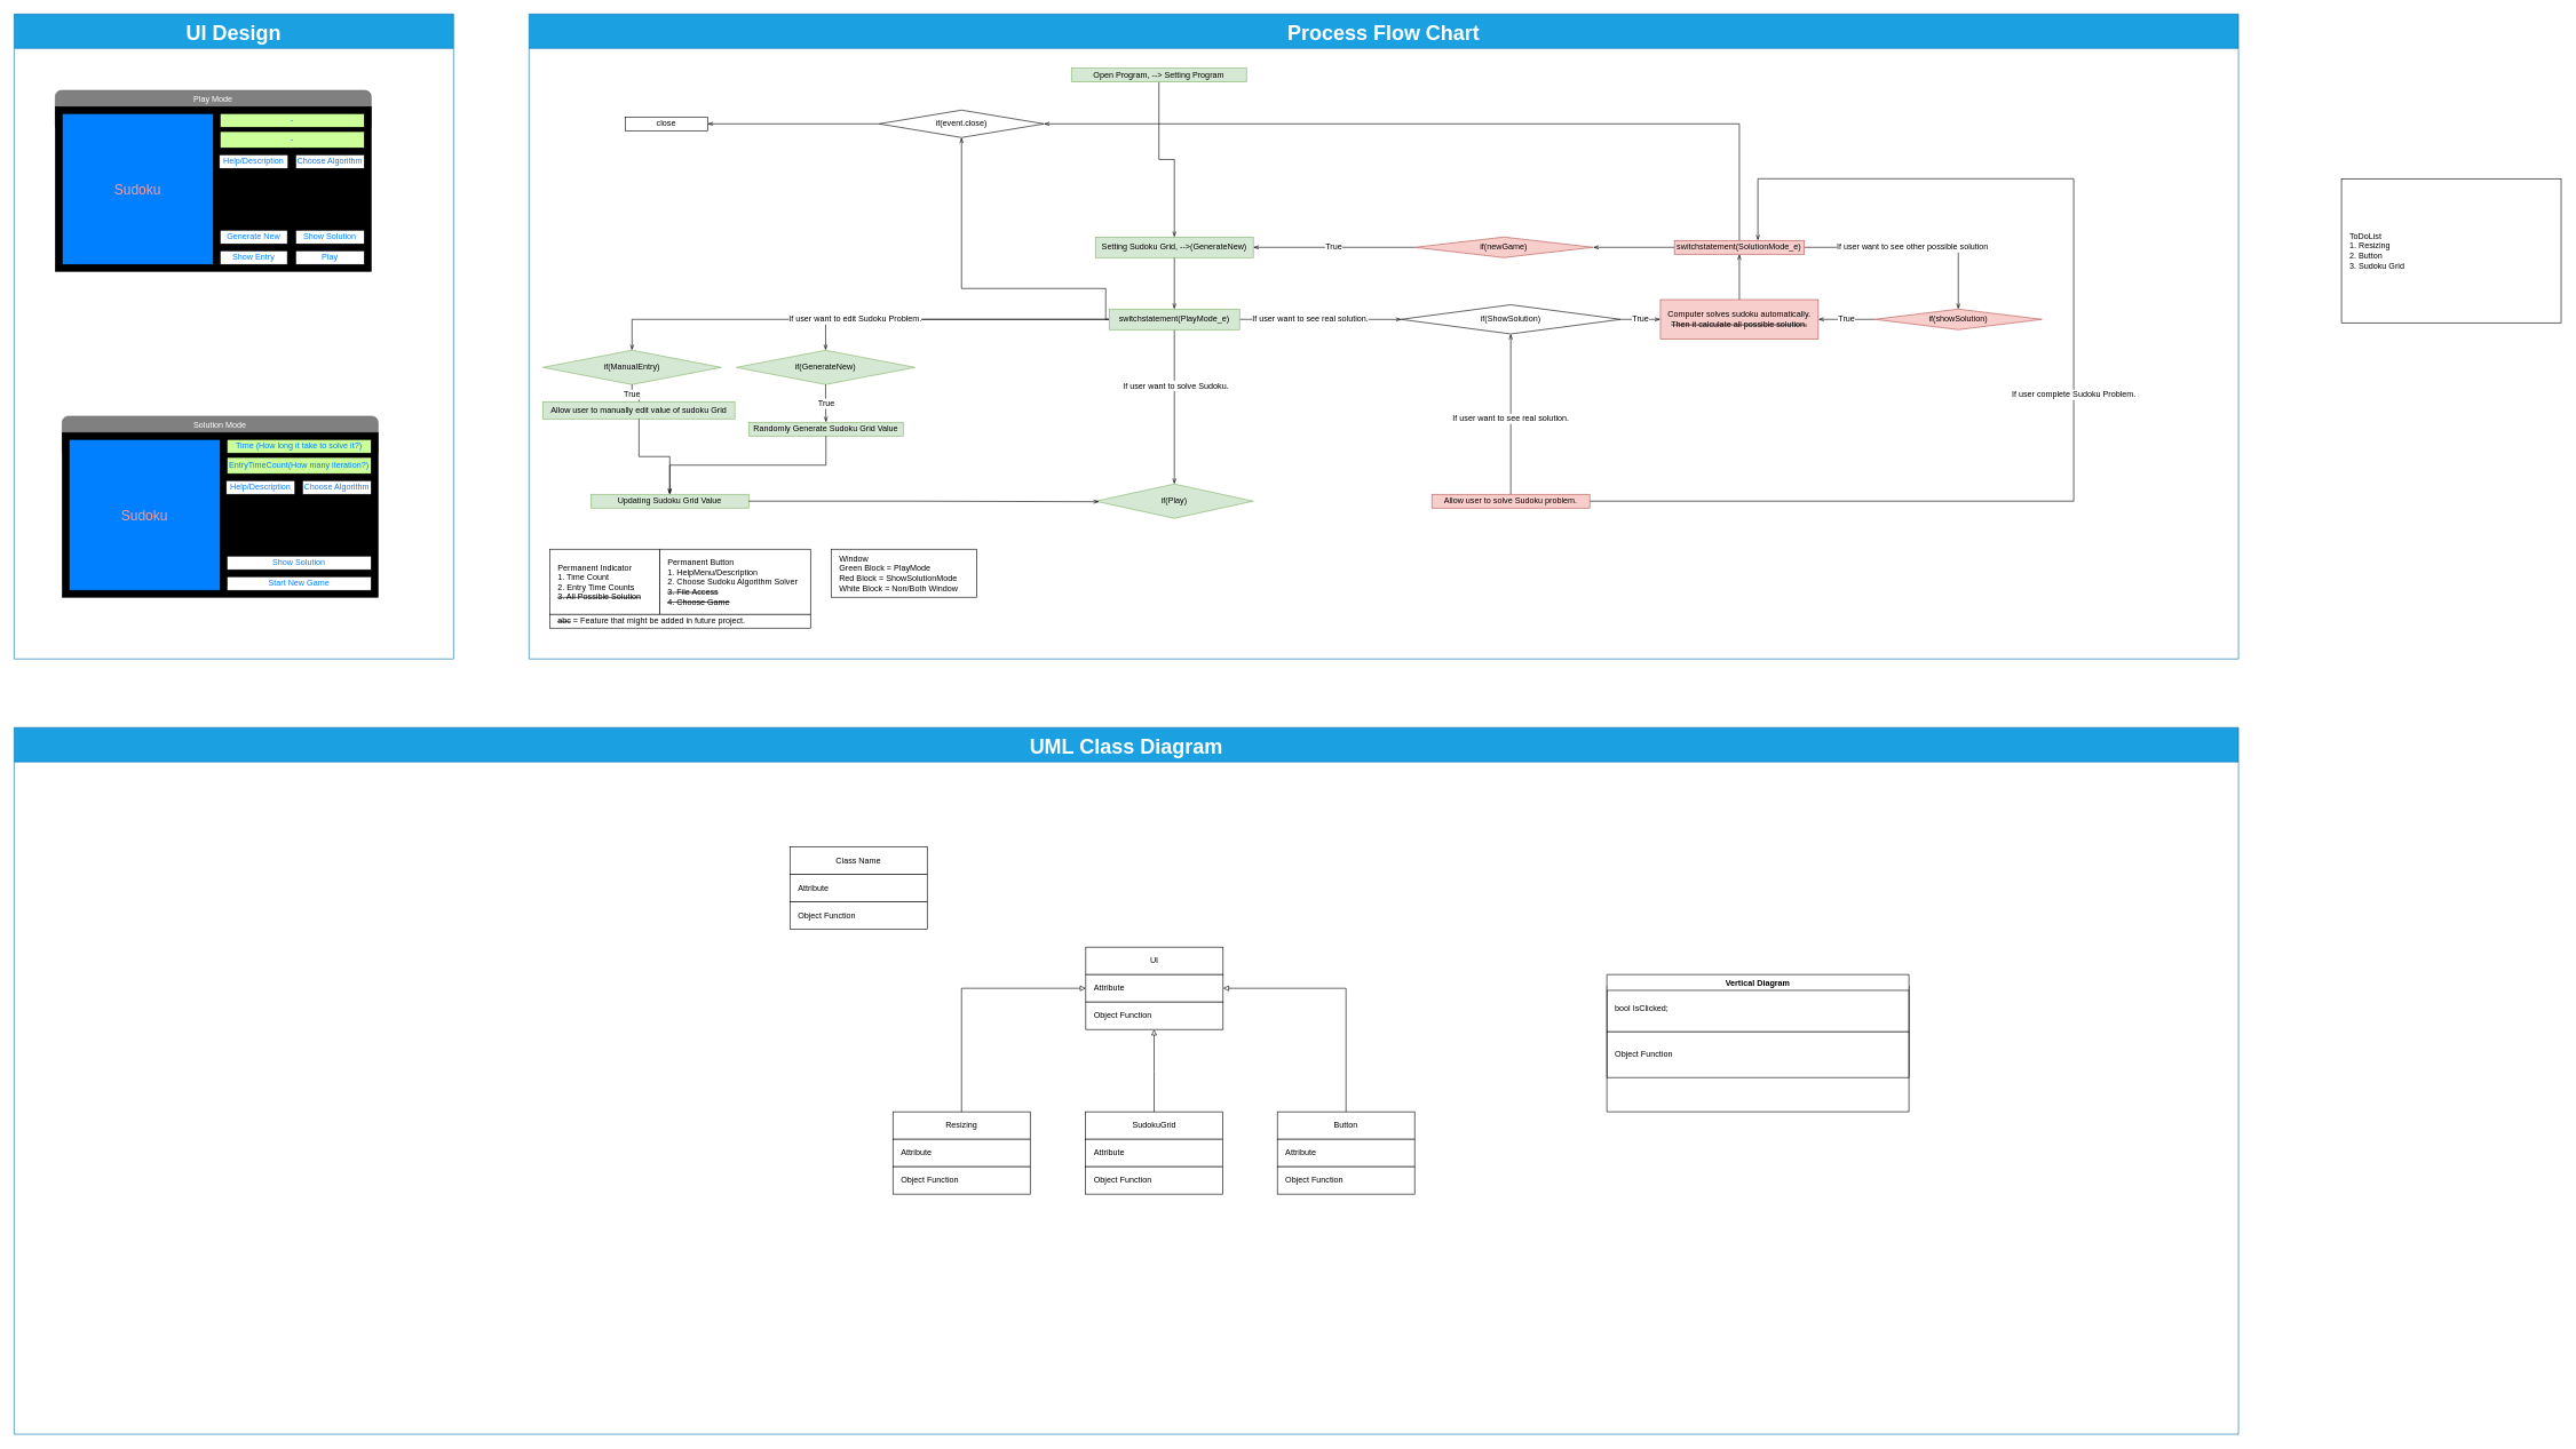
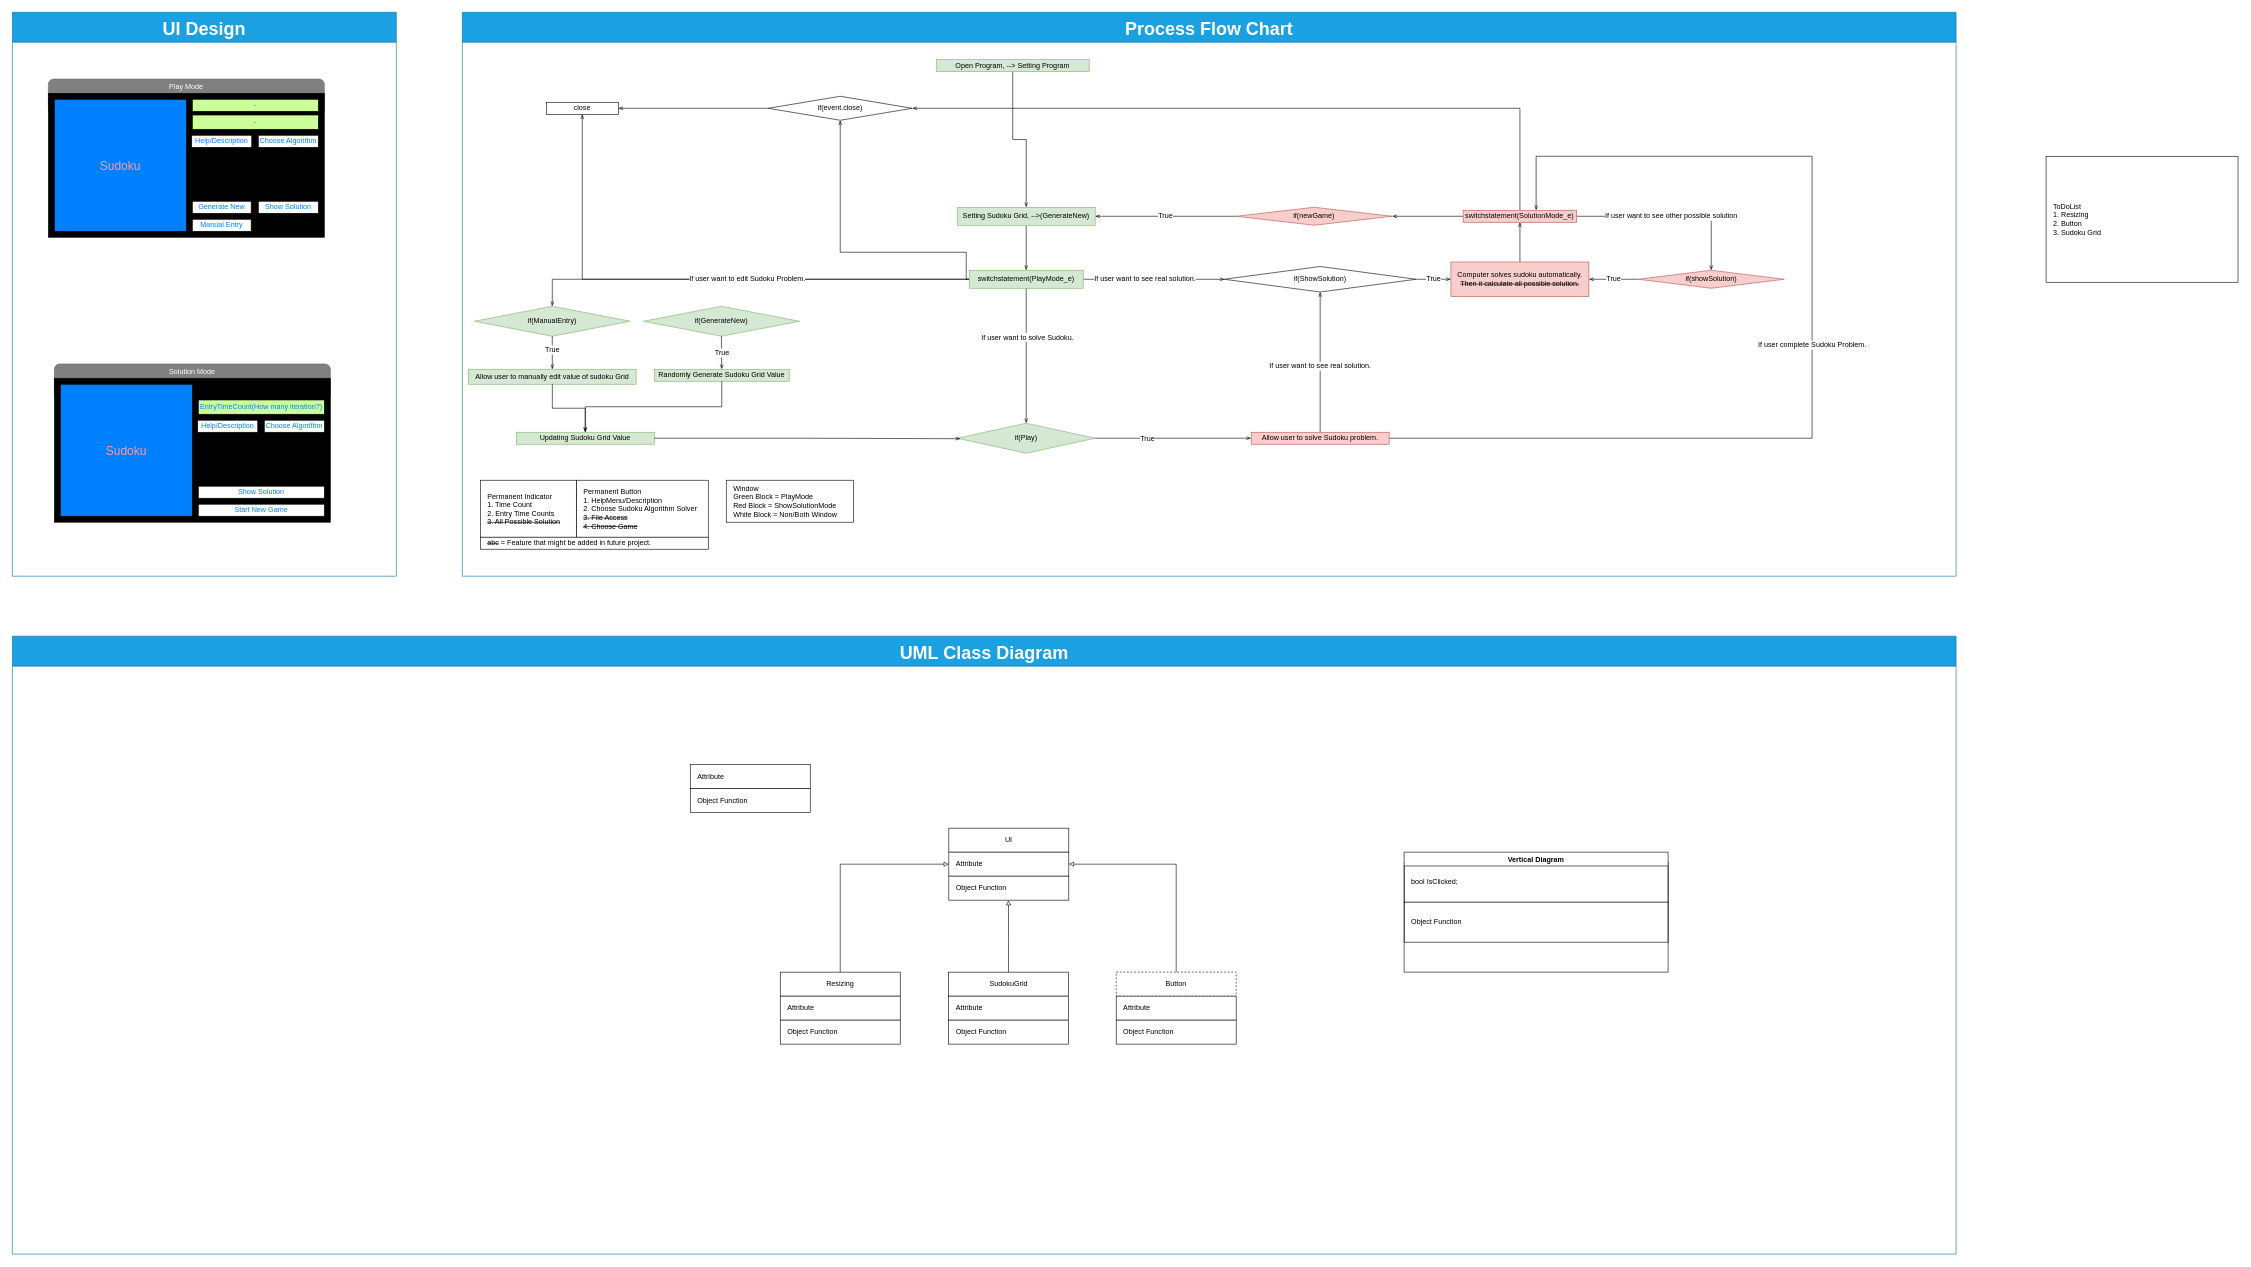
- <mxCell id="79" value="Show Entry" style="rounded=0;whiteSpace=wrap;html=1;fontColor=#007FFF;fillColor=#FFFFFF;" parent="75" vertex="1"><mxGeometry x="240" y="210" width="98" height="20" as="geometry" /></mxCell>
+ <mxCell id="79" value="Manual Entry" style="rounded=0;whiteSpace=wrap;html=1;fontColor=#007FFF;fillColor=#FFFFFF;" parent="75" vertex="1"><mxGeometry x="240" y="210" width="98" height="20" as="geometry" /></mxCell>
- <mxCell id="80" value="Play" style="rounded=0;whiteSpace=wrap;html=1;fontColor=#007FFF;fillColor=#FFFFFF;" parent="75" vertex="1"><mxGeometry x="350" y="210" width="100" height="20" as="geometry" /></mxCell>
- <mxCell id="5" value="" style="edgeStyle=orthogonalEdgeStyle;rounded=0;orthogonalLoop=1;jettySize=auto;html=1;fontSize=12;startArrow=none;startFill=0;endArrow=openThin;endFill=0;exitX=0;exitY=0.5;exitDx=0;exitDy=0;" parent="1" source="12" target="56" edge="1"><mxGeometry relative="1" as="geometry" /></mxCell>
+ <mxCell id="5" value="" style="edgeStyle=orthogonalEdgeStyle;rounded=0;orthogonalLoop=1;jettySize=auto;html=1;fontSize=12;startArrow=none;startFill=0;endArrow=openThin;endFill=0;exitX=0;exitY=0.5;exitDx=0;exitDy=0;" parent="1" source="12" target="67" edge="1"><mxGeometry relative="1" as="geometry" /></mxCell>
- <mxCell id="59" value="Allow user to manually edit value of sudoku Grid" style="whiteSpace=wrap;html=1;rounded=0;fillColor=#d5e8d4;strokeColor=#82b366;" parent="47" vertex="1"><mxGeometry x="20.25" y="565" width="279.5" height="25" as="geometry" /></mxCell>
+ <mxCell id="59" value="Allow user to manually edit value of sudoku Grid" style="whiteSpace=wrap;html=1;rounded=0;fillColor=#d5e8d4;strokeColor=#82b366;" parent="47" vertex="1"><mxGeometry x="10.25" y="595" width="279.5" height="25" as="geometry" /></mxCell>
- <mxCell id="92" value="Time (How long it take to solve it?)" style="rounded=0;whiteSpace=wrap;html=1;fontSize=12;fontColor=#007FFF;fillColor=#CCFF99;" parent="87" vertex="1"><mxGeometry x="240" y="10" width="210" height="20" as="geometry" /></mxCell>
+ <mxCell id="72" value="" style="edgeStyle=orthogonalEdgeStyle;rounded=0;orthogonalLoop=1;jettySize=auto;html=1;fontSize=12;startArrow=none;startFill=0;endArrow=openThin;endFill=0;" parent="47" source="69" target="71" edge="1"><mxGeometry relative="1" as="geometry" /></mxCell>
+ <mxCell id="73" value="True" style="edgeLabel;html=1;align=center;verticalAlign=middle;resizable=0;points=[];fontSize=12;" parent="72" vertex="1" connectable="0"><mxGeometry x="-0.339" relative="1" as="geometry"><mxPoint as="offset" /></mxGeometry></mxCell>
- <mxCell id="99" value="Class Name" style="rounded=0;whiteSpace=wrap;html=1;" parent="98" vertex="1"><mxGeometry width="200" height="40" as="geometry" /></mxCell>
- <mxCell id="37" value="Button" style="rounded=0;whiteSpace=wrap;html=1;" parent="36" vertex="1"><mxGeometry width="200" height="40" as="geometry" /></mxCell>
+ <mxCell id="37" value="Button" style="rounded=0;whiteSpace=wrap;html=1;dashed=1;" parent="36" vertex="1"><mxGeometry width="200" height="40" as="geometry" /></mxCell>
